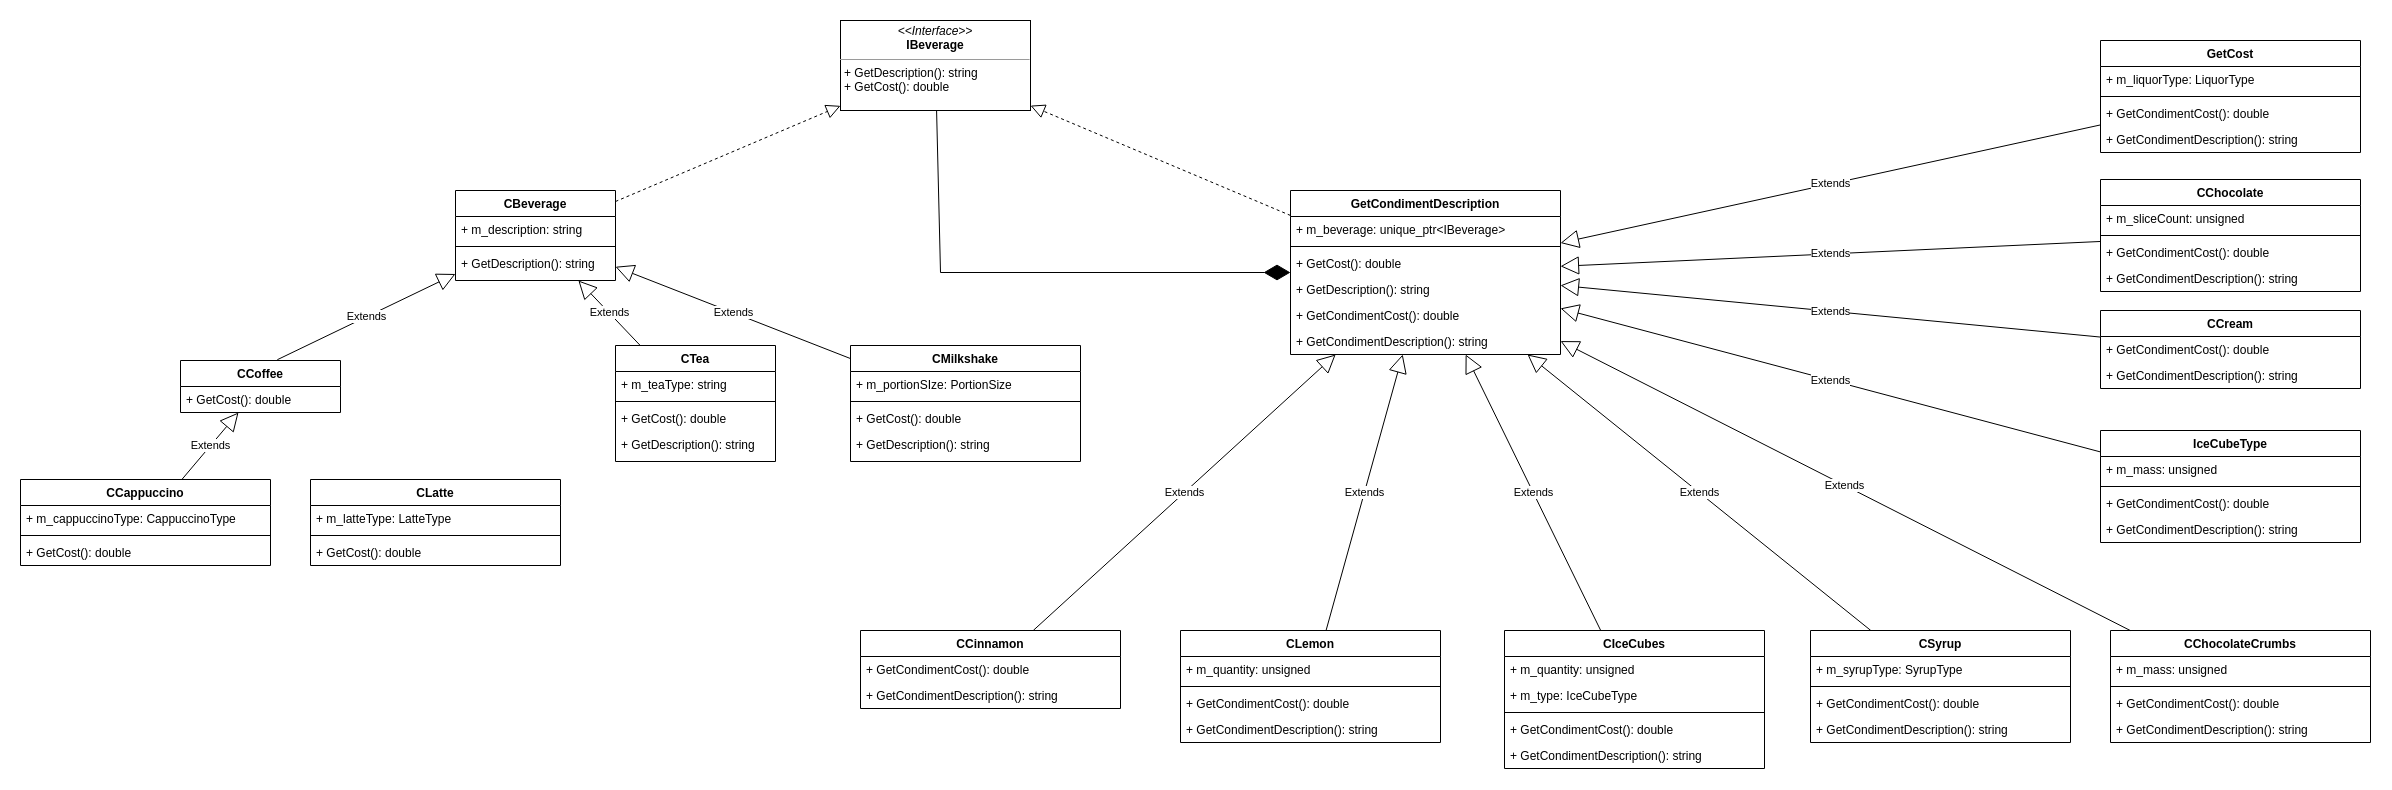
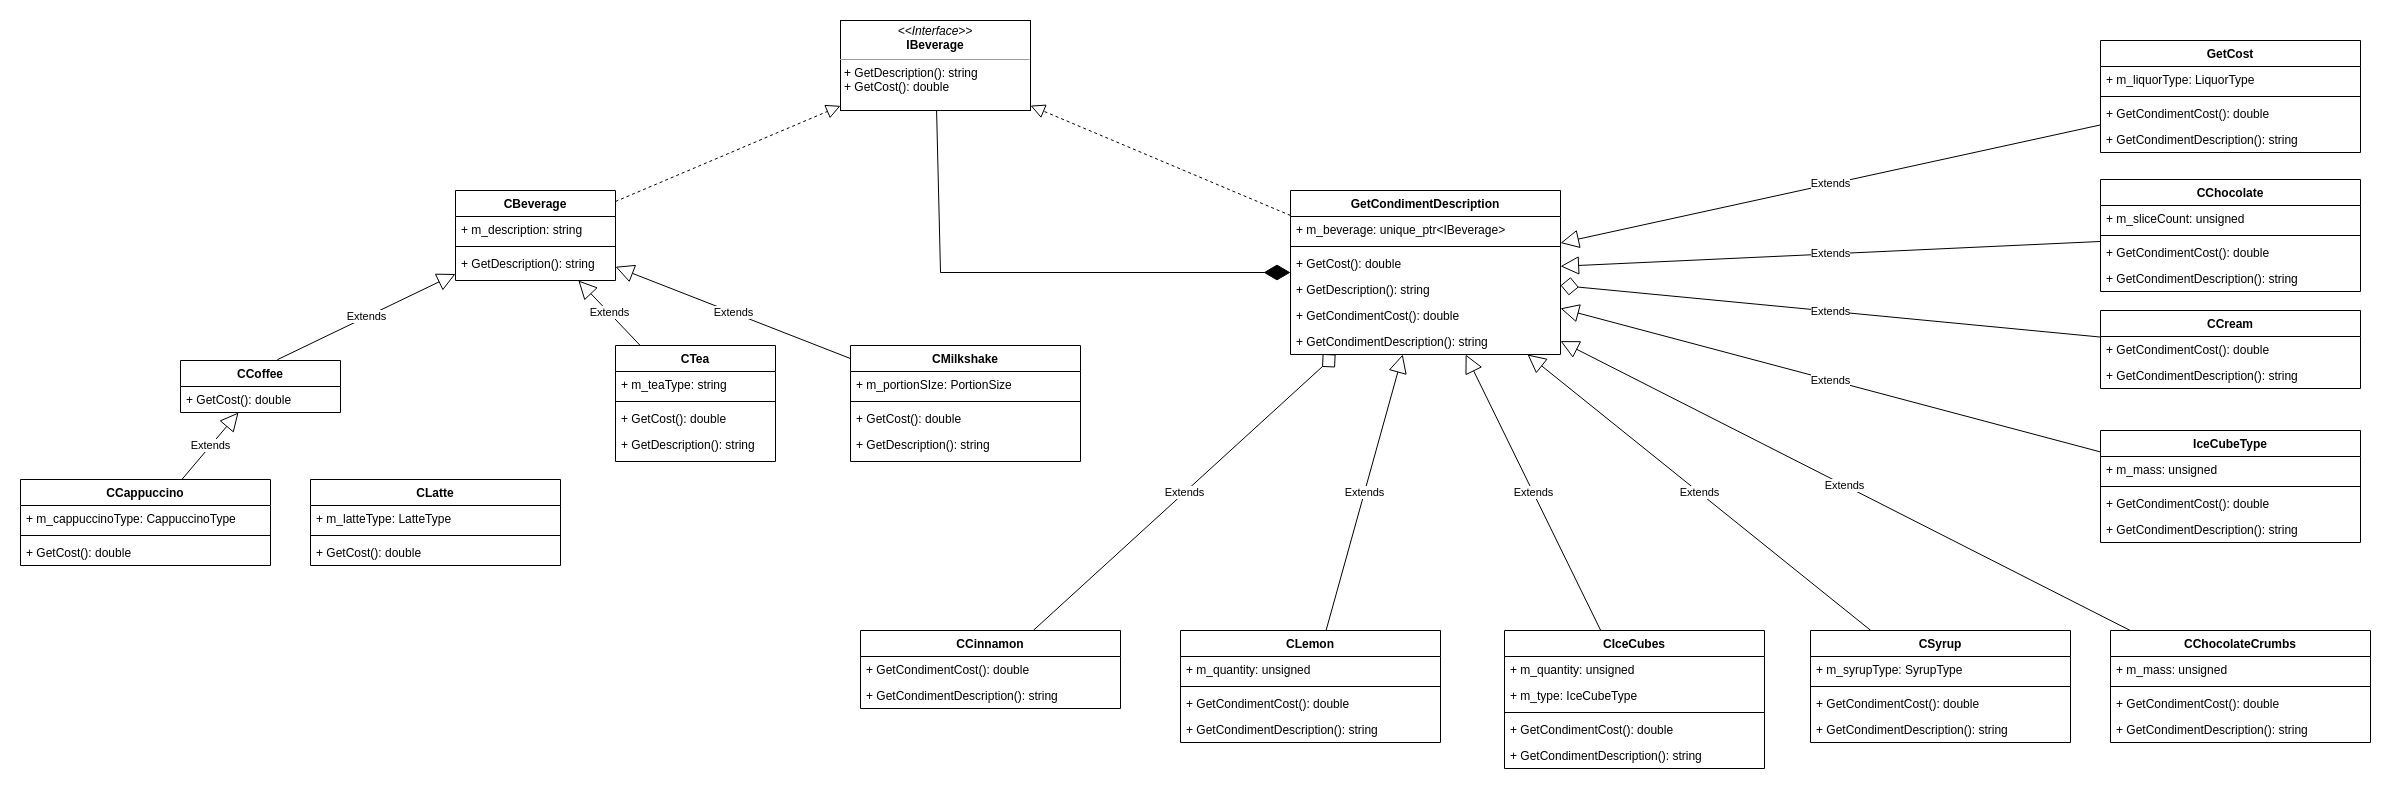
- <mxCell id="78" value="Extends" style="endArrow=block;endSize=16;endFill=0;html=1;rounded=0;" parent="1" source="75" target="32" edge="1"><mxGeometry width="160" relative="1" as="geometry"><mxPoint x="1840" y="280" as="sourcePoint" /><mxPoint x="1690" y="230" as="targetPoint" /></mxGeometry></mxCell>
+ <mxCell id="78" value="Extends" style="endArrow=diamond;endSize=16;endFill=0;html=1;rounded=0;" parent="1" source="75" target="32" edge="1"><mxGeometry width="160" relative="1" as="geometry"><mxPoint x="1840" y="280" as="sourcePoint" /><mxPoint x="1690" y="230" as="targetPoint" /></mxGeometry></mxCell>
- <mxCell id="43" value="Extends" style="endArrow=block;endSize=16;endFill=0;html=1;rounded=0;" parent="1" source="40" target="32" edge="1"><mxGeometry width="160" relative="1" as="geometry"><mxPoint x="1200" y="410" as="sourcePoint" /><mxPoint x="1360" y="410" as="targetPoint" /></mxGeometry></mxCell>
+ <mxCell id="43" value="Extends" style="endArrow=diamond;endSize=16;endFill=0;html=1;rounded=0;" parent="1" source="40" target="32" edge="1"><mxGeometry width="160" relative="1" as="geometry"><mxPoint x="1200" y="410" as="sourcePoint" /><mxPoint x="1360" y="410" as="targetPoint" /></mxGeometry></mxCell>
